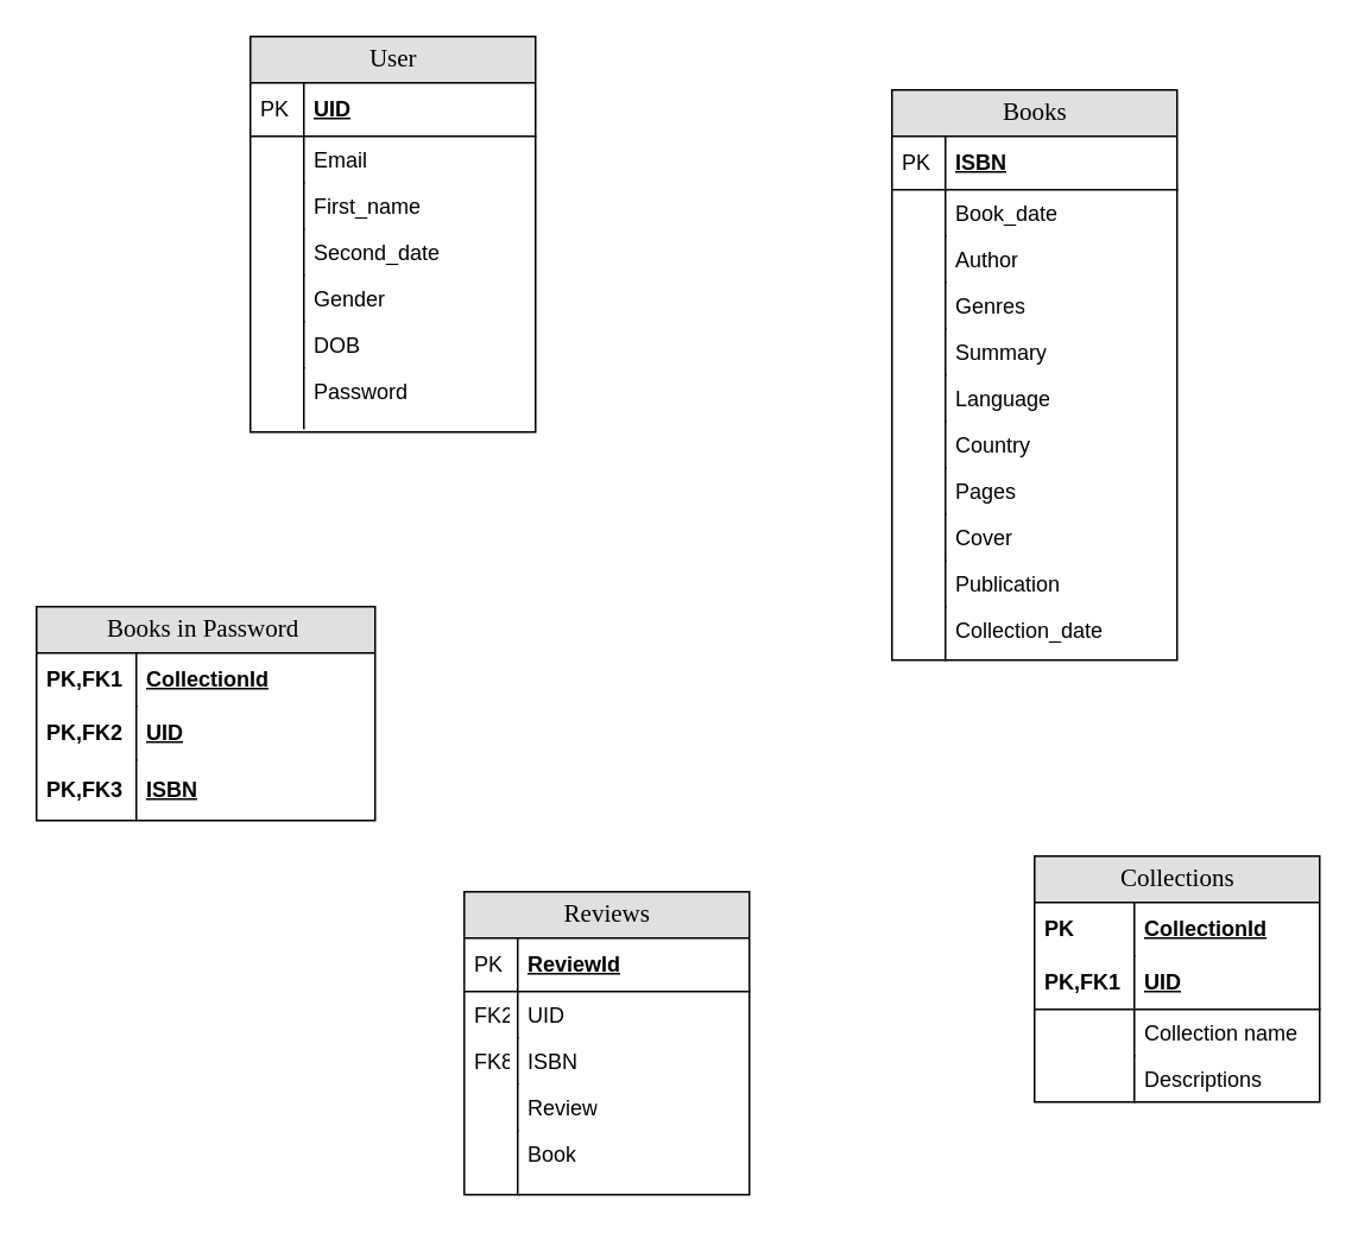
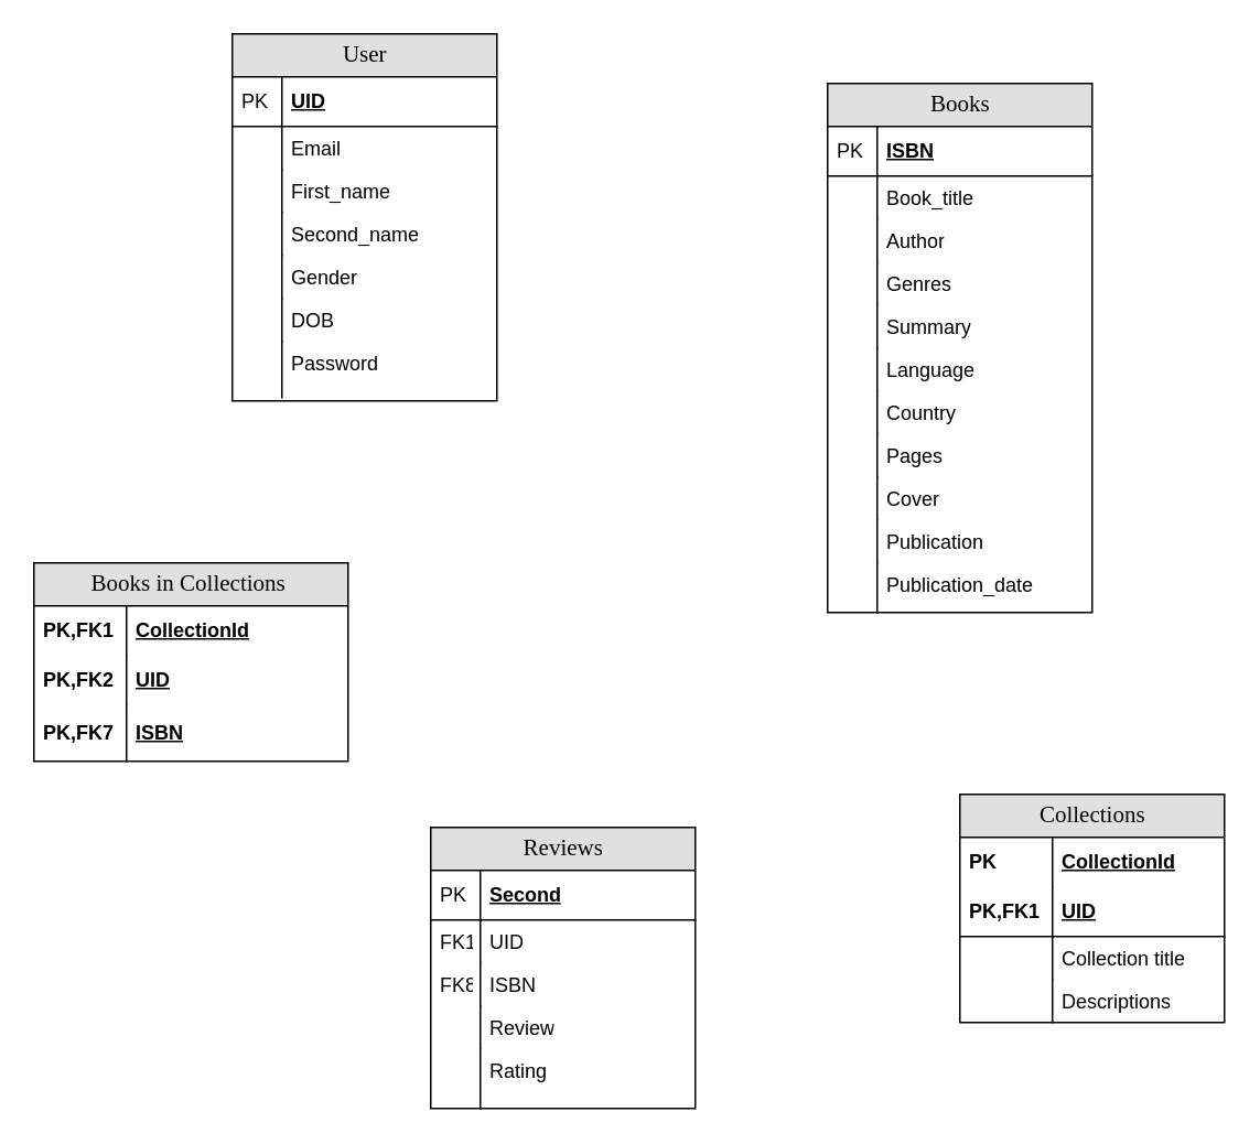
- <mxCell id="27" value="Book_date" style="shape=partialRectangle;top=0;left=0;right=0;bottom=0;html=1;align=left;verticalAlign=top;fillColor=none;spacingLeft=34;spacingRight=4;whiteSpace=wrap;overflow=hidden;rotatable=0;points=[[0,0.5],[1,0.5]];portConstraint=eastwest;dropTarget=0;" vertex="1" parent="24"><mxGeometry y="56" width="160" height="26" as="geometry" /></mxCell>
+ <mxCell id="27" value="Book_title" style="shape=partialRectangle;top=0;left=0;right=0;bottom=0;html=1;align=left;verticalAlign=top;fillColor=none;spacingLeft=34;spacingRight=4;whiteSpace=wrap;overflow=hidden;rotatable=0;points=[[0,0.5],[1,0.5]];portConstraint=eastwest;dropTarget=0;" vertex="1" parent="24"><mxGeometry y="56" width="160" height="26" as="geometry" /></mxCell>
- <mxCell id="16" value="Second_date" style="shape=partialRectangle;top=0;left=0;right=0;bottom=0;html=1;align=left;verticalAlign=top;fillColor=none;spacingLeft=34;spacingRight=4;whiteSpace=wrap;overflow=hidden;rotatable=0;points=[[0,0.5],[1,0.5]];portConstraint=eastwest;dropTarget=0;" vertex="1" parent="9"><mxGeometry y="108" width="160" height="26" as="geometry" /></mxCell>
+ <mxCell id="16" value="Second_name" style="shape=partialRectangle;top=0;left=0;right=0;bottom=0;html=1;align=left;verticalAlign=top;fillColor=none;spacingLeft=34;spacingRight=4;whiteSpace=wrap;overflow=hidden;rotatable=0;points=[[0,0.5],[1,0.5]];portConstraint=eastwest;dropTarget=0;" vertex="1" parent="9"><mxGeometry y="108" width="160" height="26" as="geometry" /></mxCell>
- <mxCell id="2" value="Books in Password&amp;nbsp;" style="swimlane;html=1;fontStyle=0;childLayout=stackLayout;horizontal=1;startSize=26;fillColor=#e0e0e0;horizontalStack=0;resizeParent=1;resizeLast=0;collapsible=1;marginBottom=0;swimlaneFillColor=#ffffff;align=center;rounded=0;shadow=0;comic=0;labelBackgroundColor=none;strokeWidth=1;fontFamily=Verdana;fontSize=14" vertex="1" parent="1"><mxGeometry x="20" y="340" width="190" height="120" as="geometry" /></mxCell>
+ <mxCell id="2" value="Books in Collections&amp;nbsp;" style="swimlane;html=1;fontStyle=0;childLayout=stackLayout;horizontal=1;startSize=26;fillColor=#e0e0e0;horizontalStack=0;resizeParent=1;resizeLast=0;collapsible=1;marginBottom=0;swimlaneFillColor=#ffffff;align=center;rounded=0;shadow=0;comic=0;labelBackgroundColor=none;strokeWidth=1;fontFamily=Verdana;fontSize=14" vertex="1" parent="1"><mxGeometry x="20" y="340" width="190" height="120" as="geometry" /></mxCell>
- <mxCell id="45" value="Collection_date" style="shape=partialRectangle;top=0;left=0;right=0;bottom=0;html=1;align=left;verticalAlign=top;fillColor=none;spacingLeft=34;spacingRight=4;whiteSpace=wrap;overflow=hidden;rotatable=0;points=[[0,0.5],[1,0.5]];portConstraint=eastwest;dropTarget=0;" vertex="1" parent="24"><mxGeometry y="290" width="160" height="30" as="geometry" /></mxCell>
+ <mxCell id="45" value="Publication_date" style="shape=partialRectangle;top=0;left=0;right=0;bottom=0;html=1;align=left;verticalAlign=top;fillColor=none;spacingLeft=34;spacingRight=4;whiteSpace=wrap;overflow=hidden;rotatable=0;points=[[0,0.5],[1,0.5]];portConstraint=eastwest;dropTarget=0;" vertex="1" parent="24"><mxGeometry y="290" width="160" height="30" as="geometry" /></mxCell>
- <mxCell id="8" value="PK,FK3" style="shape=partialRectangle;fontStyle=1;top=0;left=0;bottom=0;html=1;fillColor=none;align=left;verticalAlign=middle;spacingLeft=4;spacingRight=4;whiteSpace=wrap;overflow=hidden;rotatable=0;points=[];portConstraint=eastwest;part=1;" vertex="1" connectable="0" parent="7"><mxGeometry width="56" height="34" as="geometry" /></mxCell>
+ <mxCell id="8" value="PK,FK7" style="shape=partialRectangle;fontStyle=1;top=0;left=0;bottom=0;html=1;fillColor=none;align=left;verticalAlign=middle;spacingLeft=4;spacingRight=4;whiteSpace=wrap;overflow=hidden;rotatable=0;points=[];portConstraint=eastwest;part=1;" vertex="1" connectable="0" parent="7"><mxGeometry width="56" height="34" as="geometry" /></mxCell>
- <mxCell id="57" value="ReviewId" style="shape=partialRectangle;top=0;left=0;right=0;bottom=1;html=1;align=left;verticalAlign=middle;fillColor=none;spacingLeft=34;spacingRight=4;whiteSpace=wrap;overflow=hidden;rotatable=0;points=[[0,0.5],[1,0.5]];portConstraint=eastwest;dropTarget=0;fontStyle=5;" vertex="1" parent="56"><mxGeometry y="26" width="160" height="30" as="geometry" /></mxCell>
+ <mxCell id="57" value="Second" style="shape=partialRectangle;top=0;left=0;right=0;bottom=1;html=1;align=left;verticalAlign=middle;fillColor=none;spacingLeft=34;spacingRight=4;whiteSpace=wrap;overflow=hidden;rotatable=0;points=[[0,0.5],[1,0.5]];portConstraint=eastwest;dropTarget=0;fontStyle=5;" vertex="1" parent="56"><mxGeometry y="26" width="160" height="30" as="geometry" /></mxCell>
- <mxCell id="60" value="FK2" style="shape=partialRectangle;top=0;left=0;bottom=0;html=1;fillColor=none;align=left;verticalAlign=top;spacingLeft=4;spacingRight=4;whiteSpace=wrap;overflow=hidden;rotatable=0;points=[];portConstraint=eastwest;part=1;" vertex="1" connectable="0" parent="59"><mxGeometry width="30" height="26" as="geometry" /></mxCell>
+ <mxCell id="60" value="FK1" style="shape=partialRectangle;top=0;left=0;bottom=0;html=1;fillColor=none;align=left;verticalAlign=top;spacingLeft=4;spacingRight=4;whiteSpace=wrap;overflow=hidden;rotatable=0;points=[];portConstraint=eastwest;part=1;" vertex="1" connectable="0" parent="59"><mxGeometry width="30" height="26" as="geometry" /></mxCell>
- <mxCell id="52" value="Collection name" style="shape=partialRectangle;top=0;left=0;right=0;bottom=0;html=1;align=left;verticalAlign=top;fillColor=none;spacingLeft=60;spacingRight=4;whiteSpace=wrap;overflow=hidden;rotatable=0;points=[[0,0.5],[1,0.5]];portConstraint=eastwest;dropTarget=0;" vertex="1" parent="47"><mxGeometry y="86" width="160" height="26" as="geometry" /></mxCell>
+ <mxCell id="52" value="Collection title" style="shape=partialRectangle;top=0;left=0;right=0;bottom=0;html=1;align=left;verticalAlign=top;fillColor=none;spacingLeft=60;spacingRight=4;whiteSpace=wrap;overflow=hidden;rotatable=0;points=[[0,0.5],[1,0.5]];portConstraint=eastwest;dropTarget=0;" vertex="1" parent="47"><mxGeometry y="86" width="160" height="26" as="geometry" /></mxCell>
- <mxCell id="65" value="Book" style="shape=partialRectangle;top=0;left=0;right=0;bottom=0;html=1;align=left;verticalAlign=top;fillColor=none;spacingLeft=34;spacingRight=4;whiteSpace=wrap;overflow=hidden;rotatable=0;points=[[0,0.5],[1,0.5]];portConstraint=eastwest;dropTarget=0;" vertex="1" parent="56"><mxGeometry y="134" width="160" height="36" as="geometry" /></mxCell>
+ <mxCell id="65" value="Rating" style="shape=partialRectangle;top=0;left=0;right=0;bottom=0;html=1;align=left;verticalAlign=top;fillColor=none;spacingLeft=34;spacingRight=4;whiteSpace=wrap;overflow=hidden;rotatable=0;points=[[0,0.5],[1,0.5]];portConstraint=eastwest;dropTarget=0;" vertex="1" parent="56"><mxGeometry y="134" width="160" height="36" as="geometry" /></mxCell>
